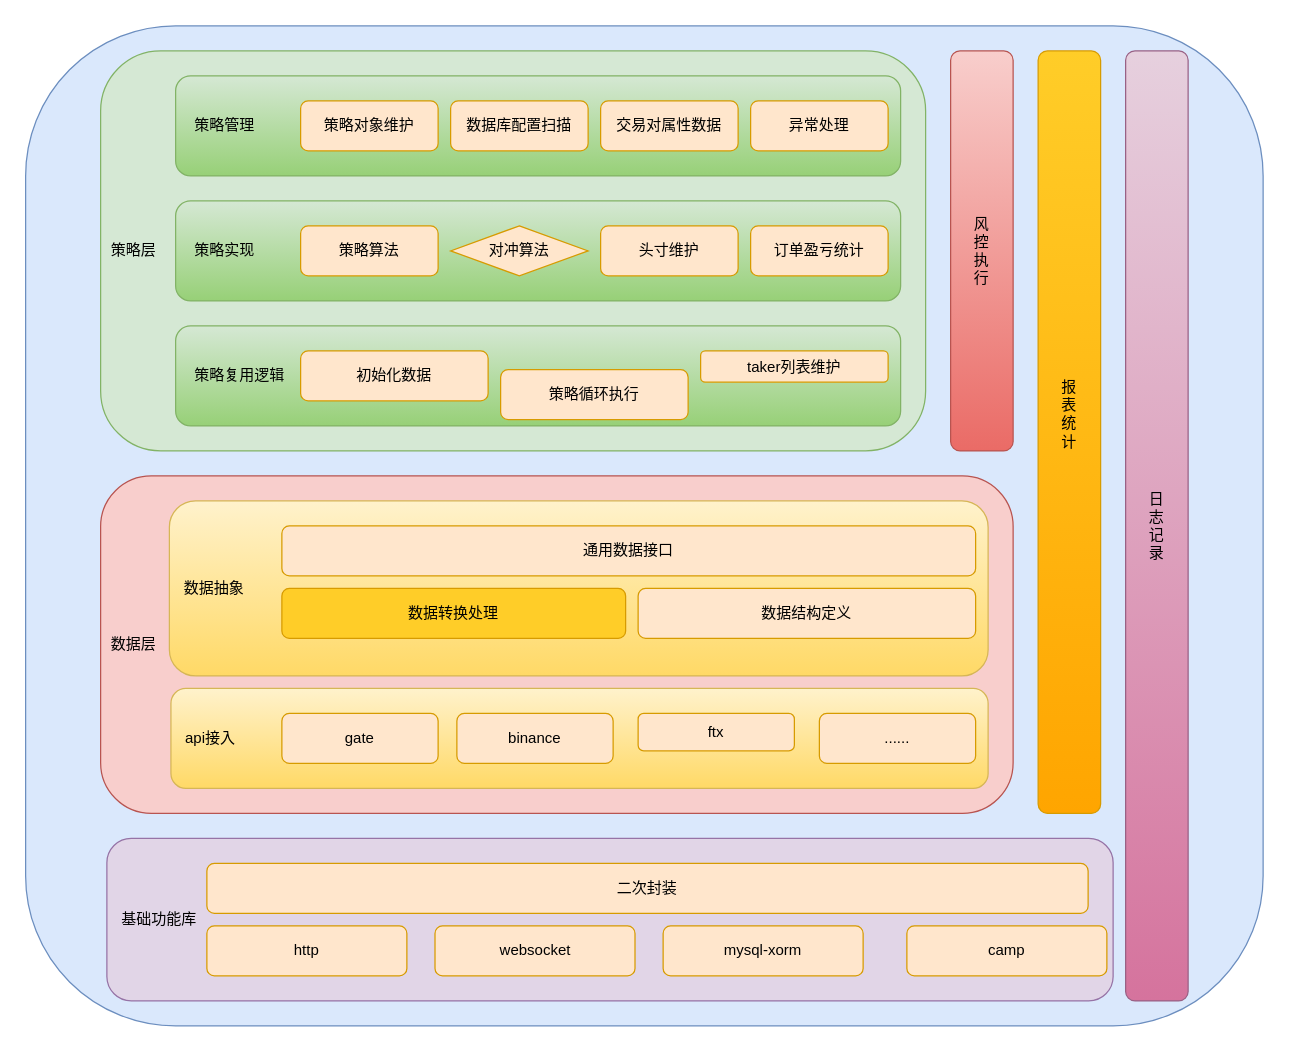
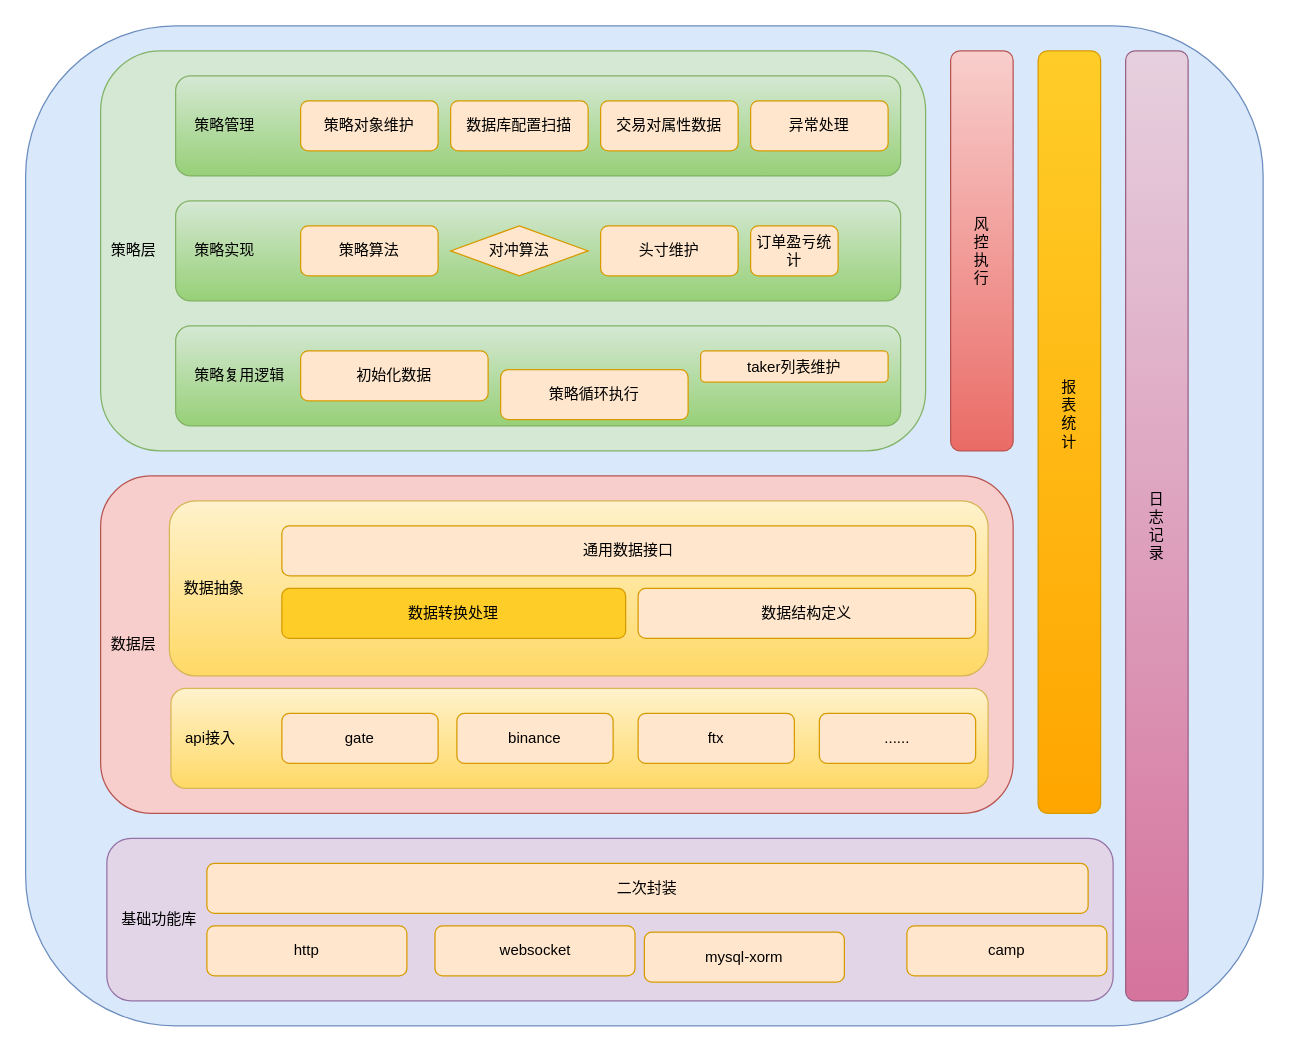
- <mxCell id="12" value="订单盈亏统计" style="rounded=1;whiteSpace=wrap;html=1;fillColor=#ffe6cc;strokeColor=#d79b00;" vertex="1" parent="1"><mxGeometry x="600" y="180" width="110" height="40" as="geometry" /></mxCell>
+ <mxCell id="12" value="订单盈亏统计" style="rounded=1;whiteSpace=wrap;html=1;fillColor=#ffe6cc;strokeColor=#d79b00;" vertex="1" parent="1"><mxGeometry x="600" y="180" width="70" height="40" as="geometry" /></mxCell>
- <mxCell id="35" value="ftx" style="rounded=1;whiteSpace=wrap;html=1;fillColor=#ffe6cc;strokeColor=#d79b00;" vertex="1" parent="1"><mxGeometry x="510" y="570" width="125" height="30" as="geometry" /></mxCell>
+ <mxCell id="35" value="ftx" style="rounded=1;whiteSpace=wrap;html=1;fillColor=#ffe6cc;strokeColor=#d79b00;" vertex="1" parent="1"><mxGeometry x="510" y="570" width="125" height="40" as="geometry" /></mxCell>
- <mxCell id="31" value="mysql-xorm" style="rounded=1;whiteSpace=wrap;html=1;fillColor=#ffe6cc;strokeColor=#d79b00;" vertex="1" parent="1"><mxGeometry x="530" y="740" width="160" height="40" as="geometry" /></mxCell>
+ <mxCell id="31" value="mysql-xorm" style="rounded=1;whiteSpace=wrap;html=1;fillColor=#ffe6cc;strokeColor=#d79b00;" vertex="1" parent="1"><mxGeometry x="515" y="745" width="160" height="40" as="geometry" /></mxCell>
